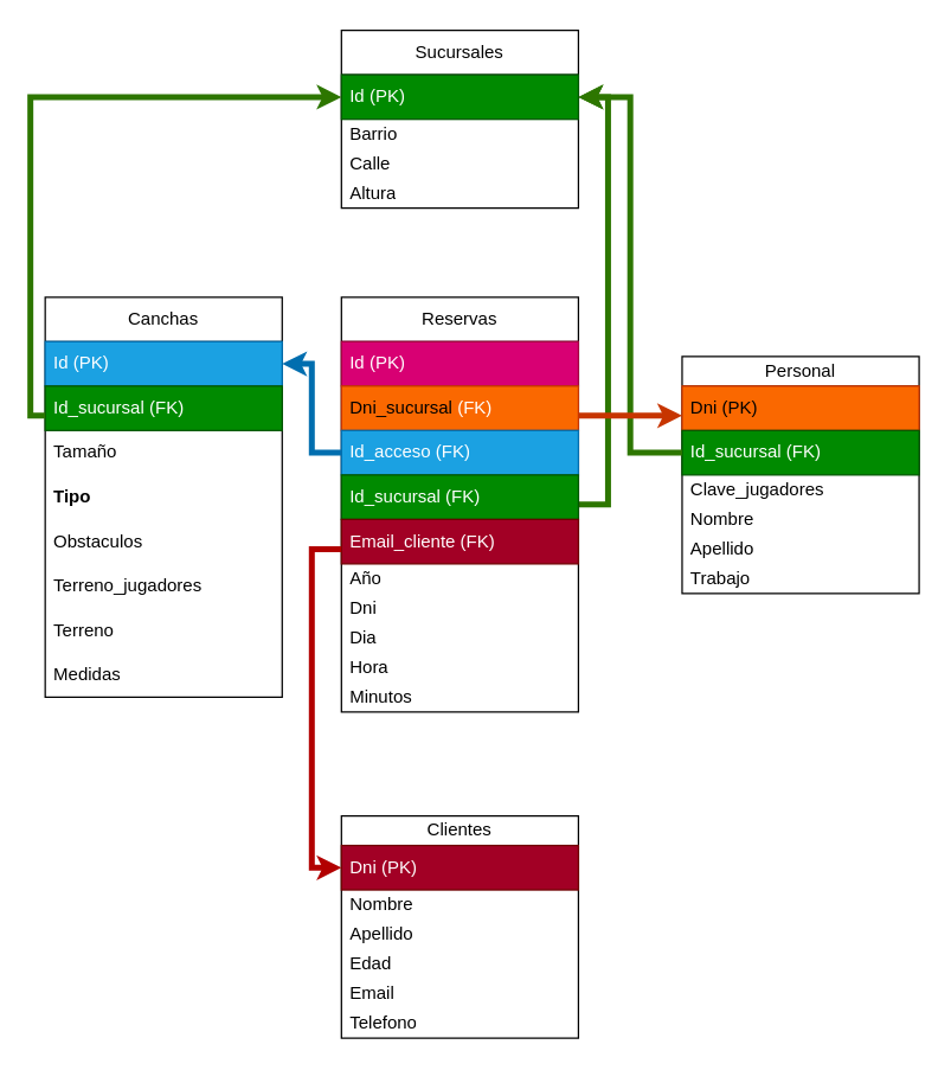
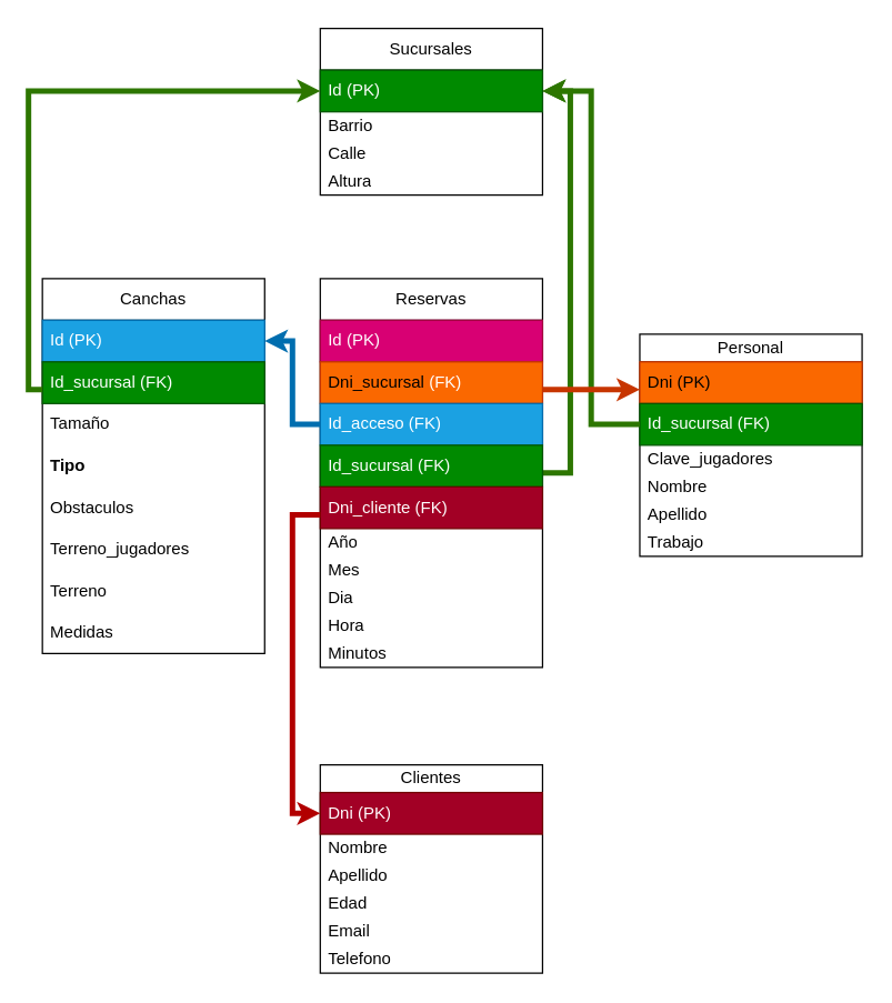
- <mxCell id="29" value="Email_cliente (FK)" style="text;strokeColor=#6F0000;fillColor=#a20025;align=left;verticalAlign=middle;spacingLeft=4;spacingRight=4;overflow=hidden;points=[[0,0.5],[1,0.5]];portConstraint=eastwest;rotatable=0;whiteSpace=wrap;html=1;fontColor=#ffffff;" parent="24" vertex="1"><mxGeometry y="150" width="160" height="30" as="geometry" /></mxCell>
+ <mxCell id="29" value="Dni_cliente (FK)" style="text;strokeColor=#6F0000;fillColor=#a20025;align=left;verticalAlign=middle;spacingLeft=4;spacingRight=4;overflow=hidden;points=[[0,0.5],[1,0.5]];portConstraint=eastwest;rotatable=0;whiteSpace=wrap;html=1;fontColor=#ffffff;" parent="24" vertex="1"><mxGeometry y="150" width="160" height="30" as="geometry" /></mxCell>
- <mxCell id="31" value="Dni" style="text;align=left;verticalAlign=middle;spacingLeft=4;spacingRight=4;overflow=hidden;points=[[0,0.5],[1,0.5]];portConstraint=eastwest;rotatable=0;whiteSpace=wrap;html=1;" parent="24" vertex="1"><mxGeometry y="200" width="160" height="20" as="geometry" /></mxCell>
+ <mxCell id="31" value="Mes" style="text;align=left;verticalAlign=middle;spacingLeft=4;spacingRight=4;overflow=hidden;points=[[0,0.5],[1,0.5]];portConstraint=eastwest;rotatable=0;whiteSpace=wrap;html=1;" parent="24" vertex="1"><mxGeometry y="200" width="160" height="20" as="geometry" /></mxCell>
